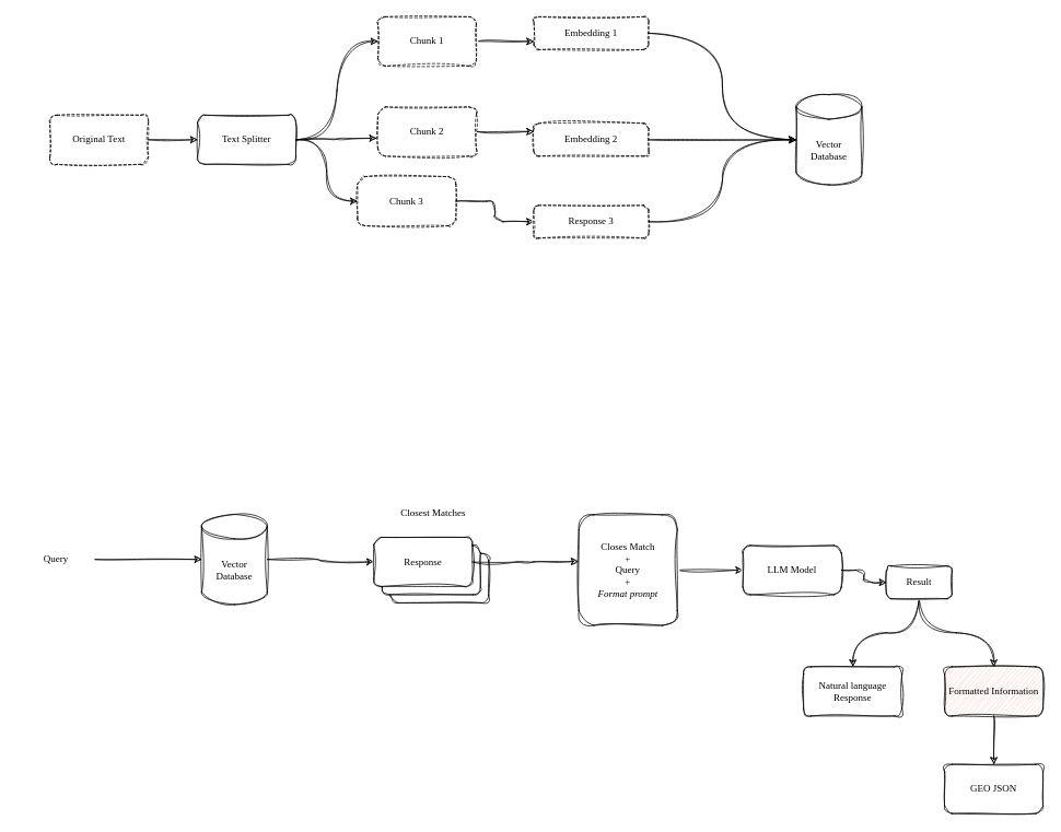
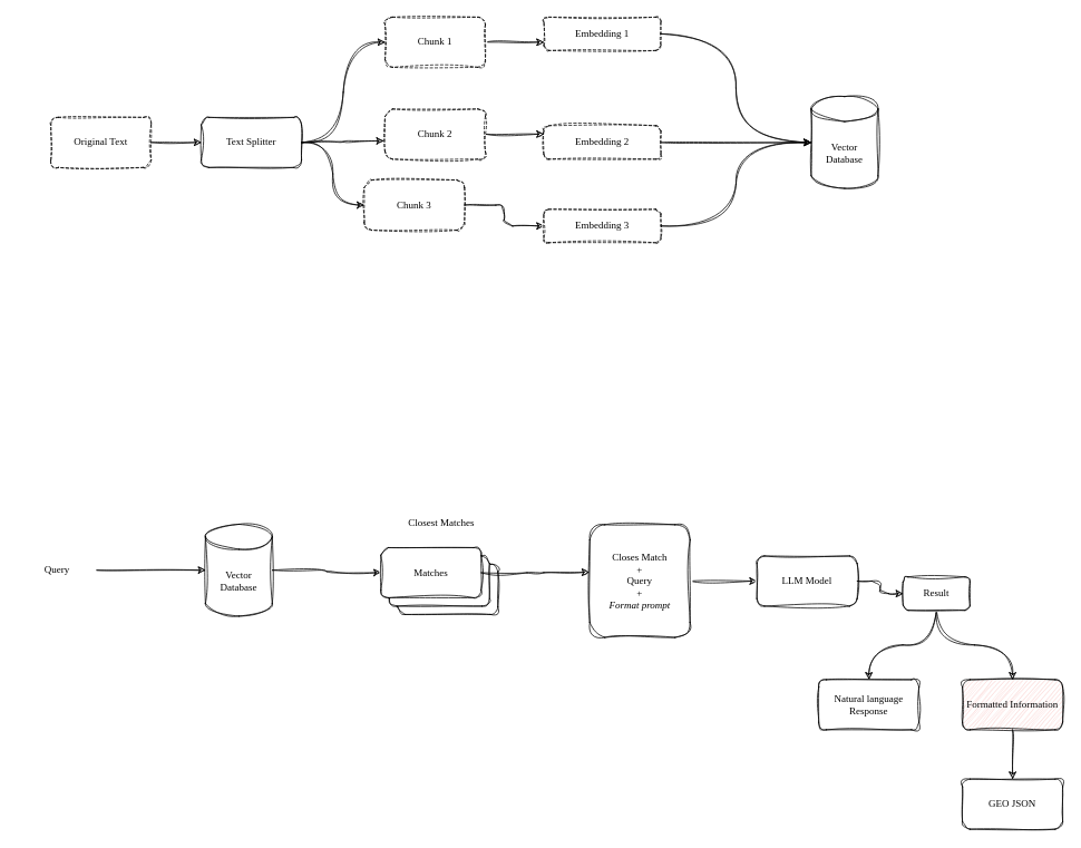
- <mxCell id="17" value="Response 3" style="whiteSpace=wrap;html=1;labelBackgroundColor=none;rounded=1;sketch=1;curveFitting=1;jiggle=2;fontFamily=Verdana;dashed=1;" vertex="1" parent="1"><mxGeometry x="650" y="250" width="140" height="40" as="geometry" /></mxCell>
+ <mxCell id="17" value="Embedding 3" style="whiteSpace=wrap;html=1;labelBackgroundColor=none;rounded=1;sketch=1;curveFitting=1;jiggle=2;fontFamily=Verdana;dashed=1;" vertex="1" parent="1"><mxGeometry x="650" y="250" width="140" height="40" as="geometry" /></mxCell>
- <mxCell id="27" value="Response" style="rounded=1;whiteSpace=wrap;html=1;labelBackgroundColor=none;sketch=1;curveFitting=1;jiggle=2;fontFamily=Verdana;" vertex="1" parent="1"><mxGeometry x="455" y="655" width="120" height="60" as="geometry" /></mxCell>
+ <mxCell id="27" value="Matches" style="rounded=1;whiteSpace=wrap;html=1;labelBackgroundColor=none;sketch=1;curveFitting=1;jiggle=2;fontFamily=Verdana;" vertex="1" parent="1"><mxGeometry x="455" y="655" width="120" height="60" as="geometry" /></mxCell>
